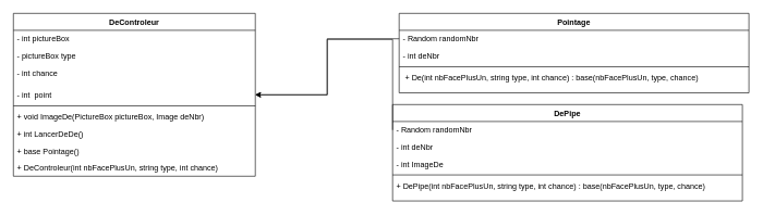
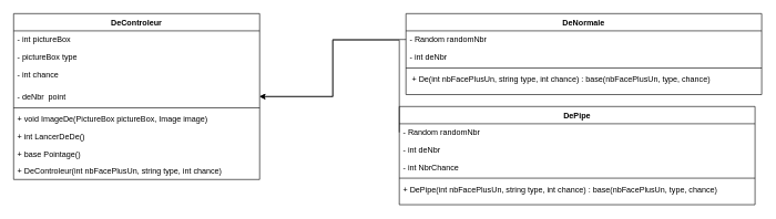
- <mxCell id="12" value="Pointage" style="swimlane;fontStyle=1;align=center;verticalAlign=top;childLayout=stackLayout;horizontal=1;startSize=26;horizontalStack=0;resizeParent=1;resizeParentMax=0;resizeLast=0;collapsible=1;marginBottom=0;" vertex="1" parent="1"><mxGeometry x="610" y="20" width="535" height="122" as="geometry" /></mxCell>
+ <mxCell id="12" value="DeNormale" style="swimlane;fontStyle=1;align=center;verticalAlign=top;childLayout=stackLayout;horizontal=1;startSize=26;horizontalStack=0;resizeParent=1;resizeParentMax=0;resizeLast=0;collapsible=1;marginBottom=0;" vertex="1" parent="1"><mxGeometry x="610" y="20" width="535" height="122" as="geometry" /></mxCell>
- <mxCell id="6" value="- int  point" style="text;strokeColor=none;fillColor=none;align=left;verticalAlign=top;spacingLeft=4;spacingRight=4;overflow=hidden;rotatable=0;points=[[0,0.5],[1,0.5]];portConstraint=eastwest;" vertex="1" parent="2"><mxGeometry y="112" width="370" height="26" as="geometry" /></mxCell>
+ <mxCell id="6" value="- deNbr  point" style="text;strokeColor=none;fillColor=none;align=left;verticalAlign=top;spacingLeft=4;spacingRight=4;overflow=hidden;rotatable=0;points=[[0,0.5],[1,0.5]];portConstraint=eastwest;" vertex="1" parent="2"><mxGeometry y="112" width="370" height="26" as="geometry" /></mxCell>
- <mxCell id="8" value="+ void ImageDe(PictureBox pictureBox, Image deNbr)" style="text;strokeColor=none;fillColor=none;align=left;verticalAlign=top;spacingLeft=4;spacingRight=4;overflow=hidden;rotatable=0;points=[[0,0.5],[1,0.5]];portConstraint=eastwest;" vertex="1" parent="2"><mxGeometry y="146" width="370" height="26" as="geometry" /></mxCell>
+ <mxCell id="8" value="+ void ImageDe(PictureBox pictureBox, Image image)" style="text;strokeColor=none;fillColor=none;align=left;verticalAlign=top;spacingLeft=4;spacingRight=4;overflow=hidden;rotatable=0;points=[[0,0.5],[1,0.5]];portConstraint=eastwest;" vertex="1" parent="2"><mxGeometry y="146" width="370" height="26" as="geometry" /></mxCell>
- <mxCell id="20" value="- int ImageDe" style="text;strokeColor=none;fillColor=none;align=left;verticalAlign=top;spacingLeft=4;spacingRight=4;overflow=hidden;rotatable=0;points=[[0,0.5],[1,0.5]];portConstraint=eastwest;" vertex="1" parent="17"><mxGeometry y="78" width="535" height="26" as="geometry" /></mxCell>
+ <mxCell id="20" value="- int NbrChance" style="text;strokeColor=none;fillColor=none;align=left;verticalAlign=top;spacingLeft=4;spacingRight=4;overflow=hidden;rotatable=0;points=[[0,0.5],[1,0.5]];portConstraint=eastwest;" vertex="1" parent="17"><mxGeometry y="78" width="535" height="26" as="geometry" /></mxCell>
